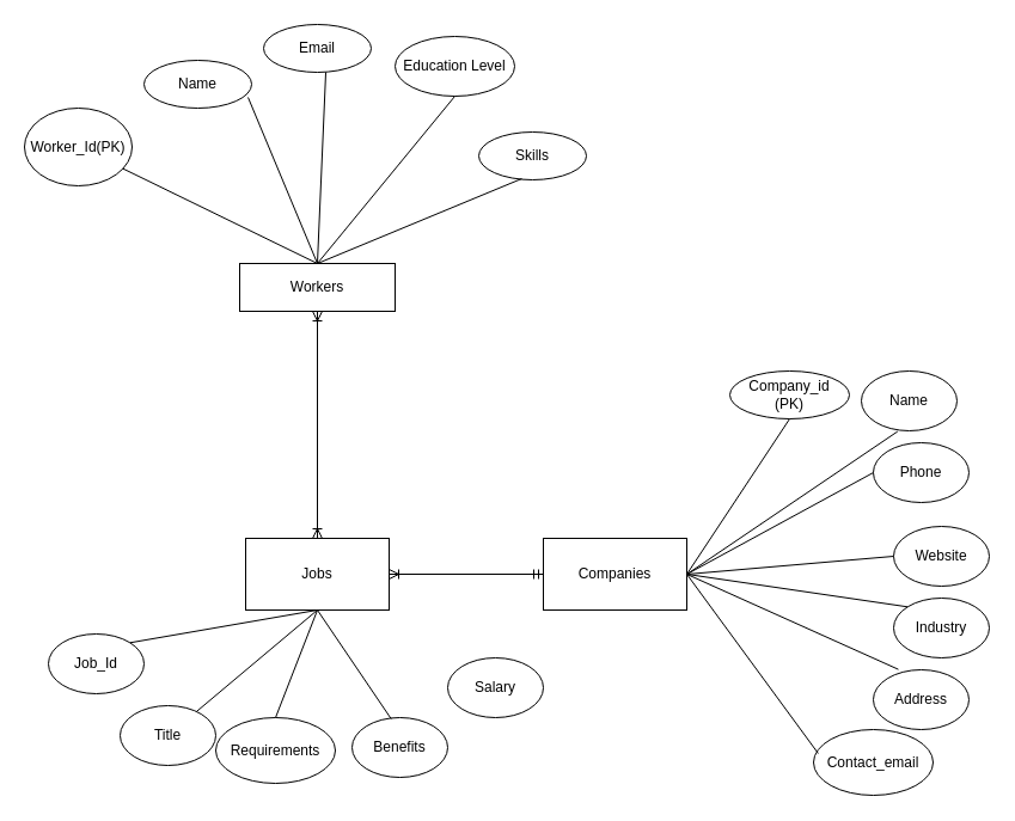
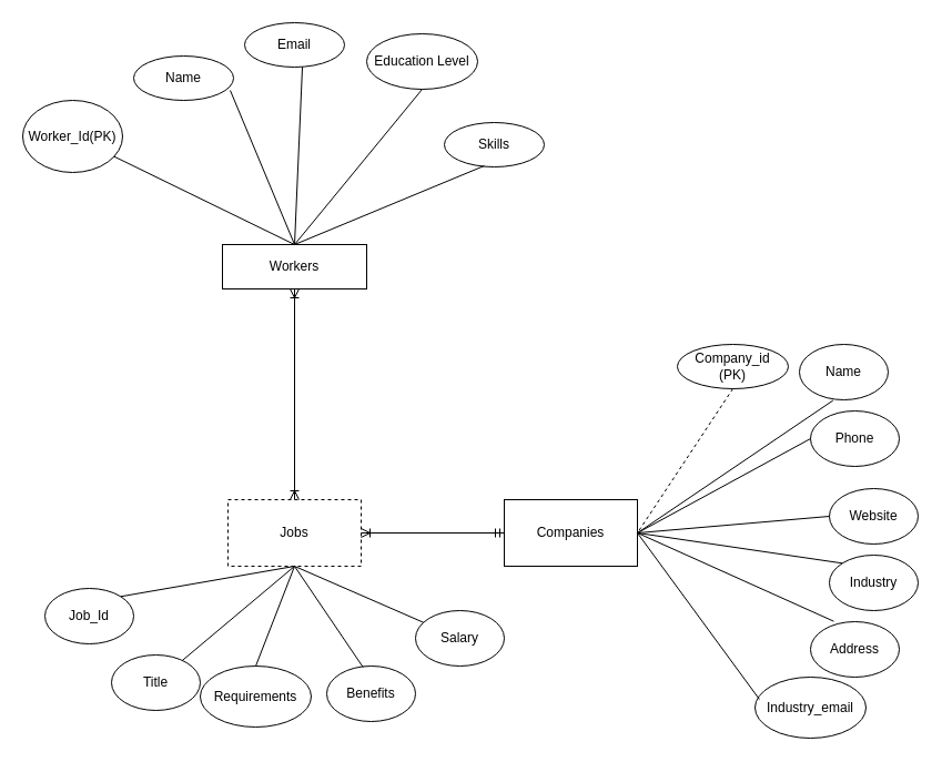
- <mxCell id="33" value="" style="endArrow=none;html=1;rounded=0;exitX=0.5;exitY=1;exitDx=0;exitDy=0;entryX=1;entryY=0.5;entryDx=0;entryDy=0;" edge="1" parent="1" source="21" target="3"><mxGeometry width="50" height="50" relative="1" as="geometry"><mxPoint x="446" y="159" as="sourcePoint" /><mxPoint x="275" y="230" as="targetPoint" /></mxGeometry></mxCell>
+ <mxCell id="33" value="" style="endArrow=none;html=1;rounded=0;exitX=0.5;exitY=1;exitDx=0;exitDy=0;entryX=1;entryY=0.5;entryDx=0;entryDy=0;dashed=1;" edge="1" parent="1" source="21" target="3"><mxGeometry width="50" height="50" relative="1" as="geometry"><mxPoint x="446" y="159" as="sourcePoint" /><mxPoint x="275" y="230" as="targetPoint" /></mxGeometry></mxCell>
- <mxCell id="4" value="Jobs" style="rounded=0;whiteSpace=wrap;html=1;" vertex="1" parent="1"><mxGeometry x="205" y="450" width="120" height="60" as="geometry" /></mxCell>
+ <mxCell id="4" value="Jobs" style="rounded=0;whiteSpace=wrap;html=1;dashed=1;" vertex="1" parent="1"><mxGeometry x="205" y="450" width="120" height="60" as="geometry" /></mxCell>
+ <mxCell id="31" value="" style="endArrow=none;html=1;rounded=0;entryX=0.5;entryY=1;entryDx=0;entryDy=0;" edge="1" parent="1" source="19" target="4"><mxGeometry width="50" height="50" relative="1" as="geometry"><mxPoint x="323" y="611" as="sourcePoint" /><mxPoint x="270" y="450" as="targetPoint" /></mxGeometry></mxCell>
- <mxCell id="26" value="Contact_email" style="ellipse;whiteSpace=wrap;html=1;" vertex="1" parent="1"><mxGeometry x="680" y="610" width="100" height="55" as="geometry" /></mxCell>
+ <mxCell id="26" value="Industry_email" style="ellipse;whiteSpace=wrap;html=1;" vertex="1" parent="1"><mxGeometry x="680" y="610" width="100" height="55" as="geometry" /></mxCell>
